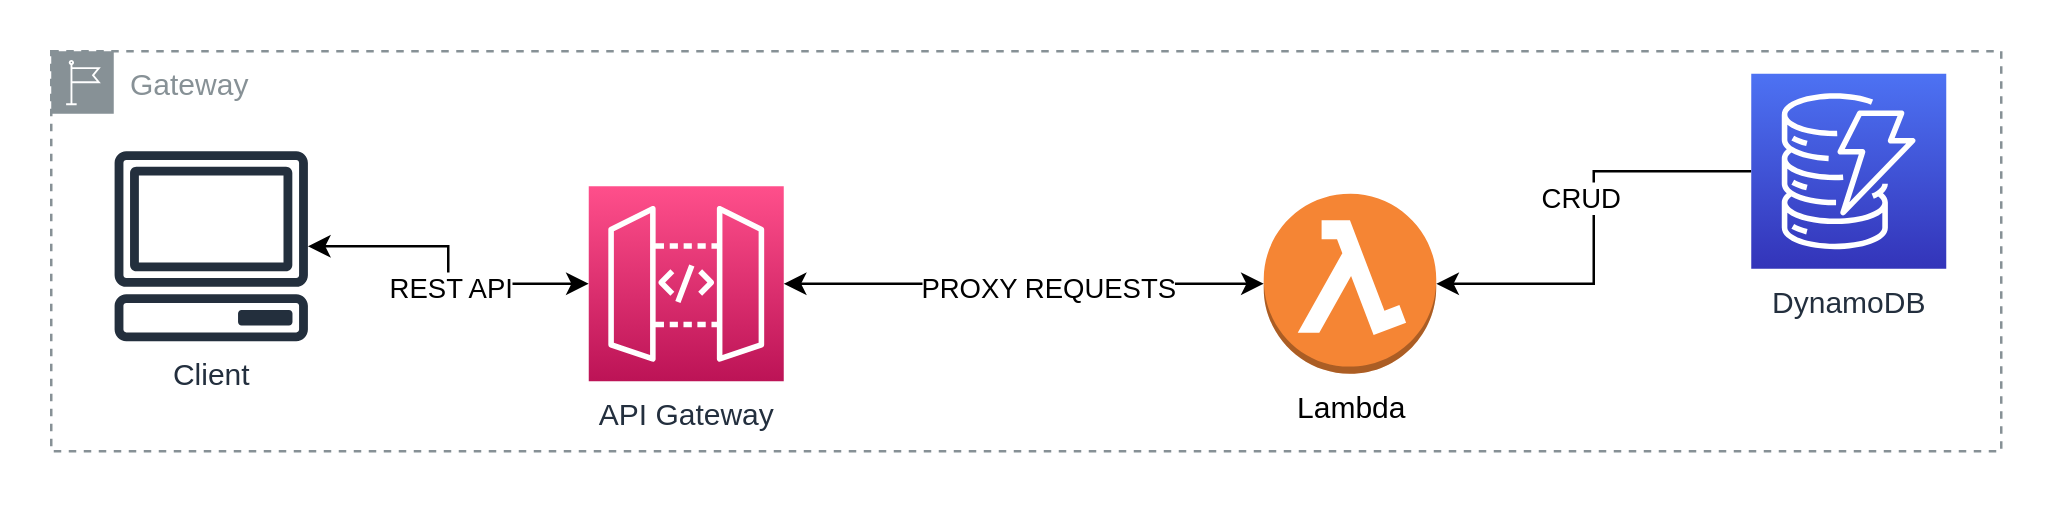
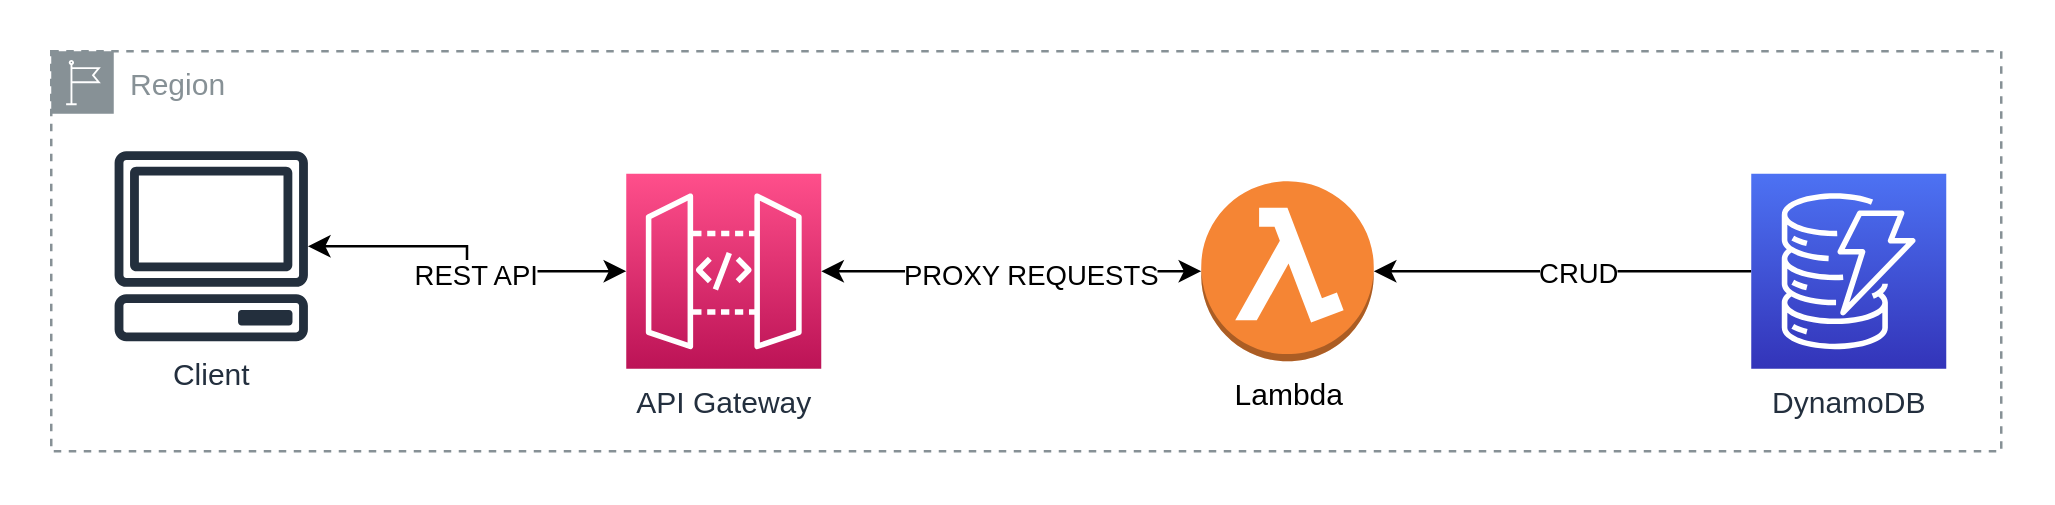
- <mxCell id="2" value="Gateway" style="sketch=0;outlineConnect=0;gradientColor=none;html=1;whiteSpace=wrap;fontSize=12;fontStyle=0;shape=mxgraph.aws4.group;grIcon=mxgraph.aws4.group_region;strokeColor=#879196;fillColor=none;verticalAlign=top;align=left;spacingLeft=30;fontColor=#879196;dashed=1;" vertex="1" parent="1"><mxGeometry x="20" y="20" width="780" height="160" as="geometry" /></mxCell>
+ <mxCell id="2" value="Region" style="sketch=0;outlineConnect=0;gradientColor=none;html=1;whiteSpace=wrap;fontSize=12;fontStyle=0;shape=mxgraph.aws4.group;grIcon=mxgraph.aws4.group_region;strokeColor=#879196;fillColor=none;verticalAlign=top;align=left;spacingLeft=30;fontColor=#879196;dashed=1;" vertex="1" parent="1"><mxGeometry x="20" y="20" width="780" height="160" as="geometry" /></mxCell>
- <mxCell id="12" value="DynamoDB" style="sketch=0;points=[[0,0,0],[0.25,0,0],[0.5,0,0],[0.75,0,0],[1,0,0],[0,1,0],[0.25,1,0],[0.5,1,0],[0.75,1,0],[1,1,0],[0,0.25,0],[0,0.5,0],[0,0.75,0],[1,0.25,0],[1,0.5,0],[1,0.75,0]];outlineConnect=0;fontColor=#232F3E;gradientColor=#4D72F3;gradientDirection=north;fillColor=#3334B9;strokeColor=#ffffff;dashed=0;verticalLabelPosition=bottom;verticalAlign=top;align=center;html=1;fontSize=12;fontStyle=0;aspect=fixed;shape=mxgraph.aws4.resourceIcon;resIcon=mxgraph.aws4.dynamodb;" vertex="1" parent="1"><mxGeometry x="700" y="29" width="78" height="78" as="geometry" /></mxCell>
+ <mxCell id="12" value="DynamoDB" style="sketch=0;points=[[0,0,0],[0.25,0,0],[0.5,0,0],[0.75,0,0],[1,0,0],[0,1,0],[0.25,1,0],[0.5,1,0],[0.75,1,0],[1,1,0],[0,0.25,0],[0,0.5,0],[0,0.75,0],[1,0.25,0],[1,0.5,0],[1,0.75,0]];outlineConnect=0;fontColor=#232F3E;gradientColor=#4D72F3;gradientDirection=north;fillColor=#3334B9;strokeColor=#ffffff;dashed=0;verticalLabelPosition=bottom;verticalAlign=top;align=center;html=1;fontSize=12;fontStyle=0;aspect=fixed;shape=mxgraph.aws4.resourceIcon;resIcon=mxgraph.aws4.dynamodb;" vertex="1" parent="1"><mxGeometry x="700" y="69" width="78" height="78" as="geometry" /></mxCell>
- <mxCell id="8" value="API Gateway" style="sketch=0;points=[[0,0,0],[0.25,0,0],[0.5,0,0],[0.75,0,0],[1,0,0],[0,1,0],[0.25,1,0],[0.5,1,0],[0.75,1,0],[1,1,0],[0,0.25,0],[0,0.5,0],[0,0.75,0],[1,0.25,0],[1,0.5,0],[1,0.75,0]];outlineConnect=0;fontColor=#232F3E;gradientColor=#FF4F8B;gradientDirection=north;fillColor=#BC1356;strokeColor=#ffffff;dashed=0;verticalLabelPosition=bottom;verticalAlign=top;align=center;html=1;fontSize=12;fontStyle=0;aspect=fixed;shape=mxgraph.aws4.resourceIcon;resIcon=mxgraph.aws4.api_gateway;" vertex="1" parent="1"><mxGeometry x="235" y="74" width="78" height="78" as="geometry" /></mxCell>
+ <mxCell id="8" value="API Gateway" style="sketch=0;points=[[0,0,0],[0.25,0,0],[0.5,0,0],[0.75,0,0],[1,0,0],[0,1,0],[0.25,1,0],[0.5,1,0],[0.75,1,0],[1,1,0],[0,0.25,0],[0,0.5,0],[0,0.75,0],[1,0.25,0],[1,0.5,0],[1,0.75,0]];outlineConnect=0;fontColor=#232F3E;gradientColor=#FF4F8B;gradientDirection=north;fillColor=#BC1356;strokeColor=#ffffff;dashed=0;verticalLabelPosition=bottom;verticalAlign=top;align=center;html=1;fontSize=12;fontStyle=0;aspect=fixed;shape=mxgraph.aws4.resourceIcon;resIcon=mxgraph.aws4.api_gateway;" vertex="1" parent="1"><mxGeometry x="250" y="69" width="78" height="78" as="geometry" /></mxCell>
- <mxCell id="11" value="Lambda" style="outlineConnect=0;dashed=0;verticalLabelPosition=bottom;verticalAlign=top;align=center;html=1;shape=mxgraph.aws3.lambda_function;fillColor=#F58534;gradientColor=none;" vertex="1" parent="1"><mxGeometry x="505" y="77" width="69" height="72" as="geometry" /></mxCell>
+ <mxCell id="11" value="Lambda" style="outlineConnect=0;dashed=0;verticalLabelPosition=bottom;verticalAlign=top;align=center;html=1;shape=mxgraph.aws3.lambda_function;fillColor=#F58534;gradientColor=none;" vertex="1" parent="1"><mxGeometry x="480" y="72" width="69" height="72" as="geometry" /></mxCell>
